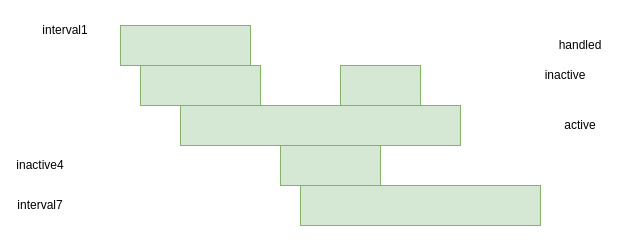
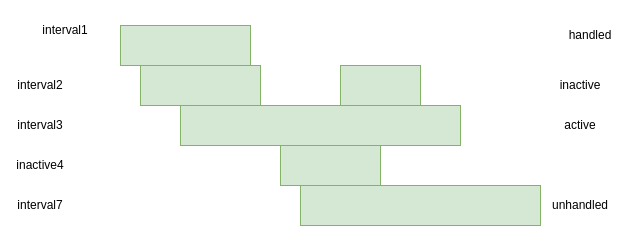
- <mxCell id="13" value="handled" style="text;html=1;strokeColor=none;fillColor=none;align=center;verticalAlign=middle;whiteSpace=wrap;rounded=0;" vertex="1" parent="1"><mxGeometry x="560" y="35" width="40" height="20" as="geometry" /></mxCell>
+ <mxCell id="13" value="handled" style="text;html=1;strokeColor=none;fillColor=none;align=center;verticalAlign=middle;whiteSpace=wrap;rounded=0;" vertex="1" parent="1"><mxGeometry x="570" y="25" width="40" height="20" as="geometry" /></mxCell>
- <mxCell id="14" value="inactive" style="text;html=1;strokeColor=none;fillColor=none;align=center;verticalAlign=middle;whiteSpace=wrap;rounded=0;" vertex="1" parent="1"><mxGeometry x="545" y="65" width="40" height="20" as="geometry" /></mxCell>
+ <mxCell id="14" value="inactive" style="text;html=1;strokeColor=none;fillColor=none;align=center;verticalAlign=middle;whiteSpace=wrap;rounded=0;" vertex="1" parent="1"><mxGeometry x="560" y="75" width="40" height="20" as="geometry" /></mxCell>
+ <mxCell id="9" value="interval2" style="text;html=1;strokeColor=none;fillColor=none;align=center;verticalAlign=middle;whiteSpace=wrap;rounded=0;" vertex="1" parent="1"><mxGeometry x="20" y="75" width="40" height="20" as="geometry" /></mxCell>
+ <mxCell id="10" value="interval3" style="text;html=1;strokeColor=none;fillColor=none;align=center;verticalAlign=middle;whiteSpace=wrap;rounded=0;" vertex="1" parent="1"><mxGeometry x="20" y="115" width="40" height="20" as="geometry" /></mxCell>
+ <mxCell id="16" value="unhandled" style="text;html=1;strokeColor=none;fillColor=none;align=center;verticalAlign=middle;whiteSpace=wrap;rounded=0;" vertex="1" parent="1"><mxGeometry x="560" y="195" width="40" height="20" as="geometry" /></mxCell>
